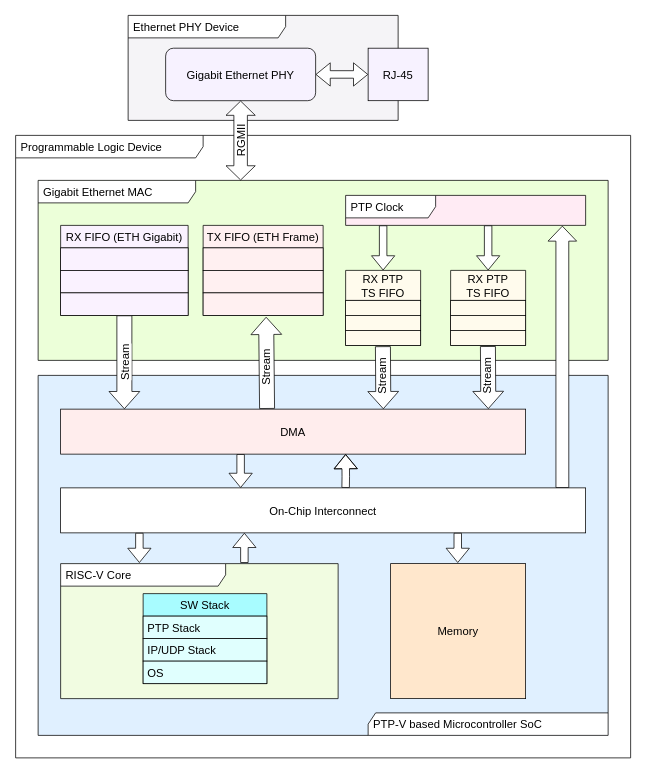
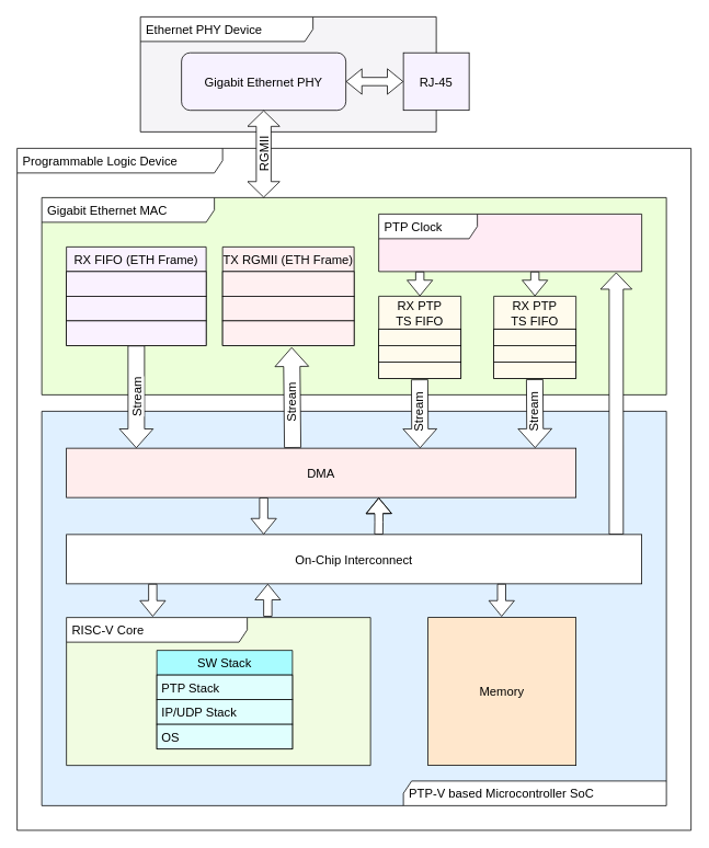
- <mxCell id="23" value="PTP Clock" style="shape=umlFrame;whiteSpace=wrap;html=1;width=120;height=30;boundedLbl=1;verticalAlign=middle;align=left;spacingLeft=5;fillColor=#FFFFFF;swimlaneFillColor=#FFEBF4;fontSize=15;" parent="1" vertex="1"><mxGeometry x="460" y="260" width="320" height="40" as="geometry" /></mxCell>
+ <mxCell id="23" value="PTP Clock" style="shape=umlFrame;whiteSpace=wrap;html=1;width=120;height=30;boundedLbl=1;verticalAlign=middle;align=left;spacingLeft=5;fillColor=#FFFFFF;swimlaneFillColor=#FFEBF4;fontSize=15;" parent="1" vertex="1"><mxGeometry x="460" y="260" width="320" height="70" as="geometry" /></mxCell>
- <mxCell id="15" value="RX FIFO (ETH Gigabit)" style="swimlane;fontStyle=0;childLayout=stackLayout;horizontal=1;startSize=30;horizontalStack=0;resizeParent=1;resizeParentMax=0;resizeLast=0;collapsible=1;marginBottom=0;labelBackgroundColor=none;fontColor=none;fillColor=#FAF2FF;fontSize=15;" parent="1" vertex="1"><mxGeometry x="80" y="300" width="170" height="120" as="geometry" /></mxCell>
+ <mxCell id="15" value="RX FIFO (ETH Frame)" style="swimlane;fontStyle=0;childLayout=stackLayout;horizontal=1;startSize=30;horizontalStack=0;resizeParent=1;resizeParentMax=0;resizeLast=0;collapsible=1;marginBottom=0;labelBackgroundColor=none;fontColor=none;fillColor=#FAF2FF;fontSize=15;" parent="1" vertex="1"><mxGeometry x="80" y="300" width="170" height="120" as="geometry" /></mxCell>
- <mxCell id="11" value="TX FIFO (ETH Frame)" style="swimlane;fontStyle=0;childLayout=stackLayout;horizontal=1;startSize=30;horizontalStack=0;resizeParent=1;resizeParentMax=0;resizeLast=0;collapsible=1;marginBottom=0;labelBackgroundColor=none;fontColor=none;fillColor=#FFF0F1;fontSize=15;" parent="1" vertex="1"><mxGeometry x="270" y="300" width="160" height="120" as="geometry" /></mxCell>
+ <mxCell id="11" value="TX RGMII (ETH Frame)" style="swimlane;fontStyle=0;childLayout=stackLayout;horizontal=1;startSize=30;horizontalStack=0;resizeParent=1;resizeParentMax=0;resizeLast=0;collapsible=1;marginBottom=0;labelBackgroundColor=none;fontColor=none;fillColor=#FFF0F1;fontSize=15;" parent="1" vertex="1"><mxGeometry x="270" y="300" width="160" height="120" as="geometry" /></mxCell>
